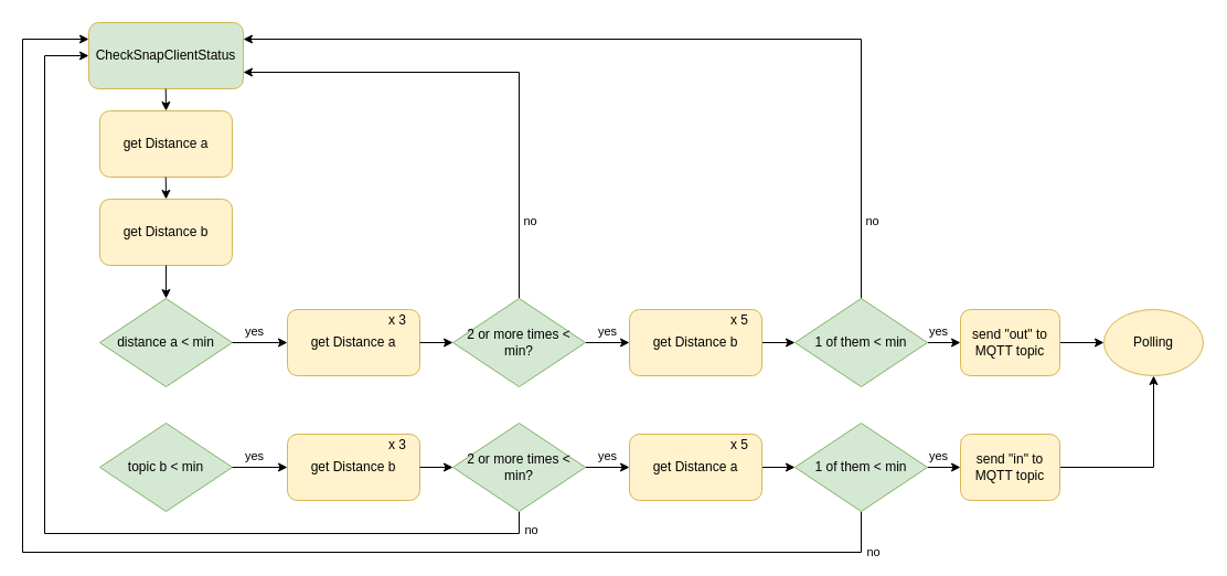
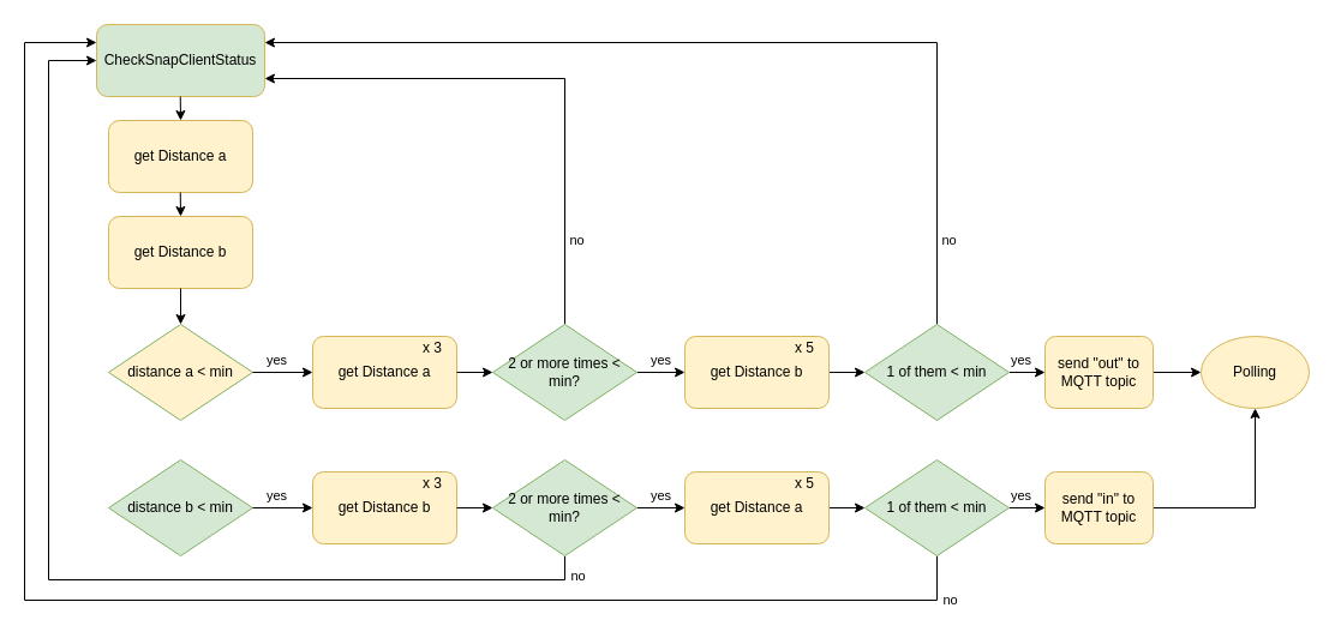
- <mxCell id="6" value="distance a &amp;lt; min" parent="1" style="rhombus;whiteSpace=wrap;html=1;fillColor=#d5e8d4;strokeColor=#82b366;" vertex="1"><mxGeometry as="geometry" x="90" y="270" width="120" height="80" /></mxCell>
+ <mxCell id="6" value="distance a &amp;lt; min" parent="1" style="rhombus;whiteSpace=wrap;html=1;fillColor=#fff2cc;strokeColor=#82b366;" vertex="1"><mxGeometry as="geometry" x="90" y="270" width="120" height="80" /></mxCell>
- <mxCell id="2" value="topic b &amp;lt; min" parent="1" style="rhombus;whiteSpace=wrap;html=1;fillColor=#d5e8d4;strokeColor=#82b366;" vertex="1"><mxGeometry as="geometry" x="90" y="383" width="120" height="80" /></mxCell>
+ <mxCell id="2" value="distance b &amp;lt; min" parent="1" style="rhombus;whiteSpace=wrap;html=1;fillColor=#d5e8d4;strokeColor=#82b366;" vertex="1"><mxGeometry as="geometry" x="90" y="383" width="120" height="80" /></mxCell>
